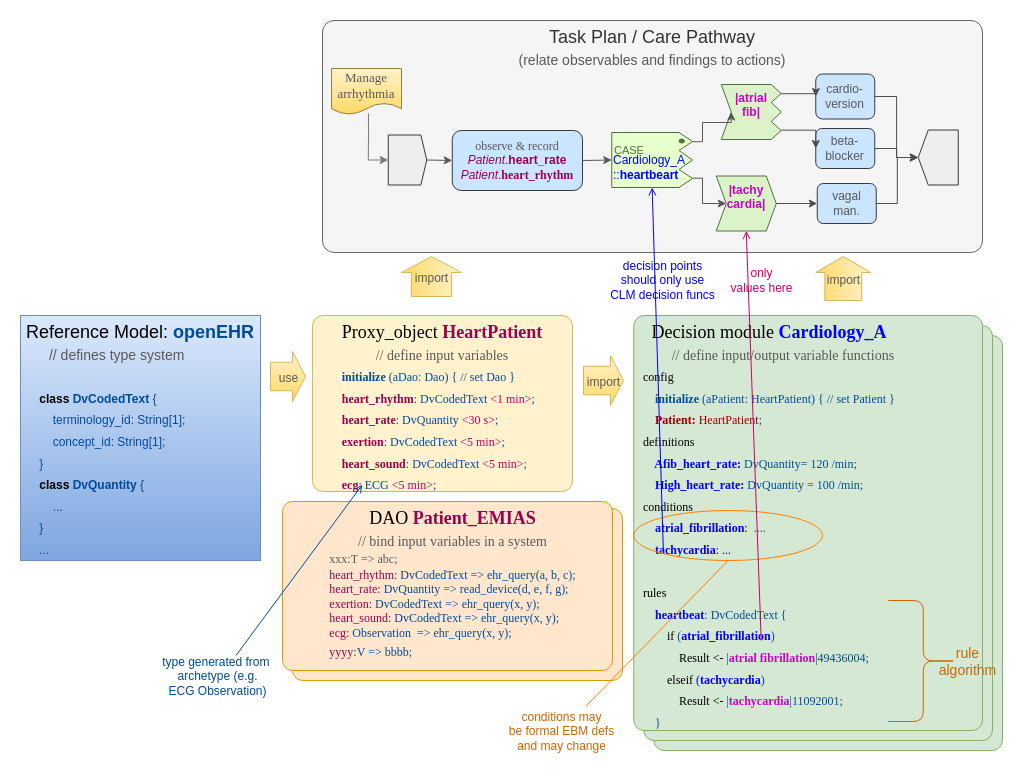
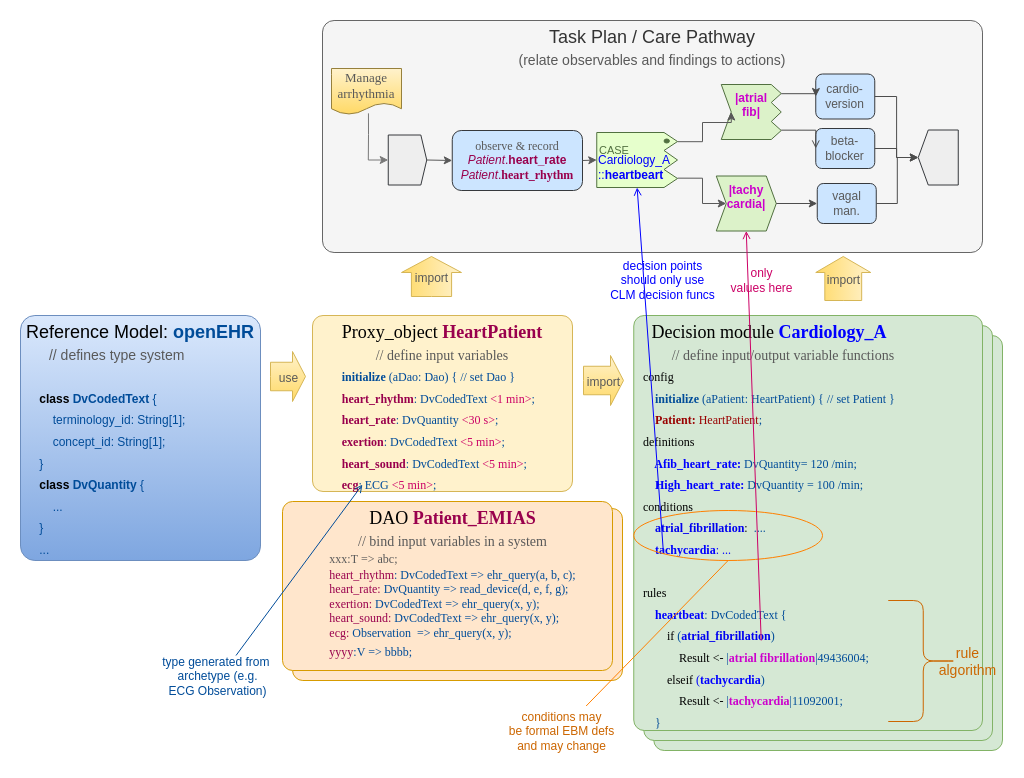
- <mxCell id="24" style="edgeStyle=orthogonalEdgeStyle;rounded=0;orthogonalLoop=1;jettySize=auto;html=1;exitX=1;exitY=0.83;exitDx=0;exitDy=0;entryX=0;entryY=0.5;entryDx=0;entryDy=0;strokeColor=#4D4D4D;fontSize=12;" parent="1" source="21" target="23" edge="1"><mxGeometry relative="1" as="geometry" /></mxCell>
+ <mxCell id="24" style="edgeStyle=orthogonalEdgeStyle;rounded=0;orthogonalLoop=1;jettySize=auto;html=1;exitX=1;exitY=0.83;exitDx=0;exitDy=0;entryX=0;entryY=0.5;entryDx=0;entryDy=0;strokeColor=#4D4D4D;fontSize=12;endArrow=open;" parent="1" source="21" target="23" edge="1"><mxGeometry relative="1" as="geometry" /></mxCell>
- <mxCell id="33" value="&lt;font color=&quot;#0000ff&quot; style=&quot;font-size: 12px&quot;&gt;&lt;br style=&quot;font-size: 12px&quot;&gt;Cardiology_A&lt;br style=&quot;font-size: 12px&quot;&gt;::&lt;b&gt;heartbeart&lt;/b&gt;&lt;/font&gt;" style="shape=stencil(tVbbjoMgEP0aXxuFot3HhrU/sF9ALV1JKRikl/37Rccm0kpv2sRoZsZz5ihz0AjTumQVj1BcRvg7QogQd3LhCcI0hpDVFS8s5I7MCLaWHCq1NXrHT2JjOwahSm6Ebao4j+Klu6c5MC20Uo5EaFV7lV7dkTGhHDY+A1nX/s+LKse/55YbyCZtdvU854x8gDXxOWdJmk2j9oqXfETtNKy+1uQjqzUN6/XzL/DTtJi6TGiWMV2zYvdr9EFtBsVshZSFltq4EK5towjhPF2tKL3zHOC0YTBJsnge3wFXrPHnTeFS3usjv++6IdoLWgrVQ5Nx8NSHf43rnizGtUdZN39vK8DZOAXzdFx/8qr+l+GF1DUPDZ7L38xemw0YxVlEG/7AQWCFUMutVvZNm1h+bnYJxw8YuvzJ4XV0Lwf504Ue+jUoMrgRPBTJpRRVHV7xdOZ/xOcQlf0oLGpYdrtkNyvTZuEPok38Aw==);whiteSpace=wrap;html=1;fontSize=12;fillColor=#cdeb8b;strokeColor=#36393d;align=left;verticalAlign=middle;" parent="1" vertex="1"><mxGeometry x="611.25" y="132" width="80.75" height="55" as="geometry" /></mxCell>
+ <mxCell id="33" value="&lt;font color=&quot;#0000ff&quot; style=&quot;font-size: 12px&quot;&gt;&lt;br style=&quot;font-size: 12px&quot;&gt;Cardiology_A&lt;br style=&quot;font-size: 12px&quot;&gt;::&lt;b&gt;heartbeart&lt;/b&gt;&lt;/font&gt;" style="shape=stencil(tVbbjoMgEP0aXxuFot3HhrU/sF9ALV1JKRikl/37Rccm0kpv2sRoZsZz5ihz0AjTumQVj1BcRvg7QogQd3LhCcI0hpDVFS8s5I7MCLaWHCq1NXrHT2JjOwahSm6Ebao4j+Klu6c5MC20Uo5EaFV7lV7dkTGhHDY+A1nX/s+LKse/55YbyCZtdvU854x8gDXxOWdJmk2j9oqXfETtNKy+1uQjqzUN6/XzL/DTtJi6TGiWMV2zYvdr9EFtBsVshZSFltq4EK5towjhPF2tKL3zHOC0YTBJsnge3wFXrPHnTeFS3usjv++6IdoLWgrVQ5Nx8NSHf43rnizGtUdZN39vK8DZOAXzdFx/8qr+l+GF1DUPDZ7L38xemw0YxVlEG/7AQWCFUMutVvZNm1h+bnYJxw8YuvzJ4XV0Lwf504Ue+jUoMrgRPBTJpRRVHV7xdOZ/xOcQlf0oLGpYdrtkNyvTZuEPok38Aw==);whiteSpace=wrap;html=1;fontSize=12;fillColor=#cdeb8b;strokeColor=#36393d;align=left;verticalAlign=middle;" parent="1" vertex="1"><mxGeometry x="596.25" y="132" width="80.75" height="55" as="geometry" /></mxCell>
- <mxCell id="9" value="Reference Model: &lt;b&gt;&lt;font color=&quot;#004c99&quot;&gt;openEHR&lt;/font&gt;&lt;/b&gt;&lt;br&gt;&lt;font style=&quot;font-size: 14px&quot; color=&quot;#595959&quot;&gt;// defines type system&amp;nbsp; &amp;nbsp; &amp;nbsp; &amp;nbsp; &amp;nbsp; &amp;nbsp;&amp;nbsp;&lt;br&gt;&lt;br&gt;&lt;/font&gt;&lt;div style=&quot;text-align: left&quot;&gt;&lt;b style=&quot;font-size: 12px&quot;&gt;&lt;font color=&quot;#99004d&quot;&gt;&amp;nbsp; &amp;nbsp;&amp;nbsp;&lt;/font&gt;class&lt;font color=&quot;#99004d&quot;&gt;&amp;nbsp;&lt;/font&gt;&lt;/b&gt;&lt;b style=&quot;font-size: 12px&quot;&gt;&lt;font color=&quot;#004c99&quot;&gt;DvCodedText&lt;/font&gt;&lt;/b&gt;&lt;font color=&quot;#004c99&quot; style=&quot;font-size: 12px&quot;&gt;&amp;nbsp;{&lt;/font&gt;&lt;br&gt;&lt;/div&gt;&lt;div style=&quot;text-align: left&quot;&gt;&lt;span style=&quot;font-size: 12px&quot;&gt;&lt;font color=&quot;#004c99&quot;&gt;&amp;nbsp; &amp;nbsp; &amp;nbsp; &amp;nbsp; terminology_id: String[1];&lt;/font&gt;&lt;/span&gt;&lt;/div&gt;&lt;div style=&quot;text-align: left&quot;&gt;&lt;span style=&quot;font-size: 12px&quot;&gt;&lt;font color=&quot;#004c99&quot;&gt;&amp;nbsp; &amp;nbsp; &amp;nbsp; &amp;nbsp; concept_id: String[1];&lt;/font&gt;&lt;/span&gt;&lt;/div&gt;&lt;div style=&quot;text-align: left&quot;&gt;&lt;span style=&quot;font-size: 12px&quot;&gt;&lt;font color=&quot;#004c99&quot;&gt;&amp;nbsp; &amp;nbsp; }&lt;/font&gt;&lt;/span&gt;&lt;/div&gt;&lt;div style=&quot;text-align: left&quot;&gt;&lt;span style=&quot;font-size: 12px&quot;&gt;&lt;b&gt;&lt;font color=&quot;#99004d&quot;&gt;&amp;nbsp; &amp;nbsp;&amp;nbsp;&lt;/font&gt;&lt;/b&gt;&lt;/span&gt;&lt;b style=&quot;font-size: 12px&quot;&gt;class&lt;/b&gt;&lt;span style=&quot;font-size: 12px&quot;&gt;&lt;font color=&quot;#004c99&quot;&gt;&amp;nbsp;&lt;/font&gt;&lt;b&gt;&lt;font color=&quot;#004c99&quot;&gt;DvQuantity&lt;/font&gt;&lt;/b&gt;&lt;font color=&quot;#004c99&quot;&gt; {&lt;/font&gt;&lt;/span&gt;&lt;/div&gt;&lt;div style=&quot;text-align: left&quot;&gt;&lt;span style=&quot;font-size: 12px&quot;&gt;&lt;font color=&quot;#004c99&quot;&gt;&amp;nbsp; &amp;nbsp; &amp;nbsp; &amp;nbsp; ...&lt;/font&gt;&lt;/span&gt;&lt;/div&gt;&lt;div style=&quot;text-align: left&quot;&gt;&lt;span style=&quot;font-size: 12px&quot;&gt;&lt;font color=&quot;#004c99&quot;&gt;&amp;nbsp; &amp;nbsp; }&lt;/font&gt;&lt;/span&gt;&lt;/div&gt;&lt;div style=&quot;text-align: left&quot;&gt;&lt;span style=&quot;font-size: 12px&quot;&gt;&lt;font color=&quot;#004c99&quot;&gt;&amp;nbsp; &amp;nbsp; ...&lt;/font&gt;&lt;/span&gt;&lt;/div&gt;" style="whiteSpace=wrap;html=1;fontSize=18;arcSize=6;verticalAlign=top;fillColor=#dae8fc;strokeColor=#6c8ebf;gradientColor=#7ea6e0;rounded=0;" parent="1" vertex="1"><mxGeometry x="20" y="315" width="240" height="245" as="geometry" /></mxCell>
+ <mxCell id="9" value="Reference Model: &lt;b&gt;&lt;font color=&quot;#004c99&quot;&gt;openEHR&lt;/font&gt;&lt;/b&gt;&lt;br&gt;&lt;font style=&quot;font-size: 14px&quot; color=&quot;#595959&quot;&gt;// defines type system&amp;nbsp; &amp;nbsp; &amp;nbsp; &amp;nbsp; &amp;nbsp; &amp;nbsp;&amp;nbsp;&lt;br&gt;&lt;br&gt;&lt;/font&gt;&lt;div style=&quot;text-align: left&quot;&gt;&lt;b style=&quot;font-size: 12px&quot;&gt;&lt;font color=&quot;#99004d&quot;&gt;&amp;nbsp; &amp;nbsp;&amp;nbsp;&lt;/font&gt;class&lt;font color=&quot;#99004d&quot;&gt;&amp;nbsp;&lt;/font&gt;&lt;/b&gt;&lt;b style=&quot;font-size: 12px&quot;&gt;&lt;font color=&quot;#004c99&quot;&gt;DvCodedText&lt;/font&gt;&lt;/b&gt;&lt;font color=&quot;#004c99&quot; style=&quot;font-size: 12px&quot;&gt;&amp;nbsp;{&lt;/font&gt;&lt;br&gt;&lt;/div&gt;&lt;div style=&quot;text-align: left&quot;&gt;&lt;span style=&quot;font-size: 12px&quot;&gt;&lt;font color=&quot;#004c99&quot;&gt;&amp;nbsp; &amp;nbsp; &amp;nbsp; &amp;nbsp; terminology_id: String[1];&lt;/font&gt;&lt;/span&gt;&lt;/div&gt;&lt;div style=&quot;text-align: left&quot;&gt;&lt;span style=&quot;font-size: 12px&quot;&gt;&lt;font color=&quot;#004c99&quot;&gt;&amp;nbsp; &amp;nbsp; &amp;nbsp; &amp;nbsp; concept_id: String[1];&lt;/font&gt;&lt;/span&gt;&lt;/div&gt;&lt;div style=&quot;text-align: left&quot;&gt;&lt;span style=&quot;font-size: 12px&quot;&gt;&lt;font color=&quot;#004c99&quot;&gt;&amp;nbsp; &amp;nbsp; }&lt;/font&gt;&lt;/span&gt;&lt;/div&gt;&lt;div style=&quot;text-align: left&quot;&gt;&lt;span style=&quot;font-size: 12px&quot;&gt;&lt;b&gt;&lt;font color=&quot;#99004d&quot;&gt;&amp;nbsp; &amp;nbsp;&amp;nbsp;&lt;/font&gt;&lt;/b&gt;&lt;/span&gt;&lt;b style=&quot;font-size: 12px&quot;&gt;class&lt;/b&gt;&lt;span style=&quot;font-size: 12px&quot;&gt;&lt;font color=&quot;#004c99&quot;&gt;&amp;nbsp;&lt;/font&gt;&lt;b&gt;&lt;font color=&quot;#004c99&quot;&gt;DvQuantity&lt;/font&gt;&lt;/b&gt;&lt;font color=&quot;#004c99&quot;&gt; {&lt;/font&gt;&lt;/span&gt;&lt;/div&gt;&lt;div style=&quot;text-align: left&quot;&gt;&lt;span style=&quot;font-size: 12px&quot;&gt;&lt;font color=&quot;#004c99&quot;&gt;&amp;nbsp; &amp;nbsp; &amp;nbsp; &amp;nbsp; ...&lt;/font&gt;&lt;/span&gt;&lt;/div&gt;&lt;div style=&quot;text-align: left&quot;&gt;&lt;span style=&quot;font-size: 12px&quot;&gt;&lt;font color=&quot;#004c99&quot;&gt;&amp;nbsp; &amp;nbsp; }&lt;/font&gt;&lt;/span&gt;&lt;/div&gt;&lt;div style=&quot;text-align: left&quot;&gt;&lt;span style=&quot;font-size: 12px&quot;&gt;&lt;font color=&quot;#004c99&quot;&gt;&amp;nbsp; &amp;nbsp; ...&lt;/font&gt;&lt;/span&gt;&lt;/div&gt;" style="rounded=1;whiteSpace=wrap;html=1;fontSize=18;arcSize=6;verticalAlign=top;fillColor=#dae8fc;strokeColor=#6c8ebf;gradientColor=#7ea6e0;" parent="1" vertex="1"><mxGeometry x="20" y="315" width="240" height="245" as="geometry" /></mxCell>
